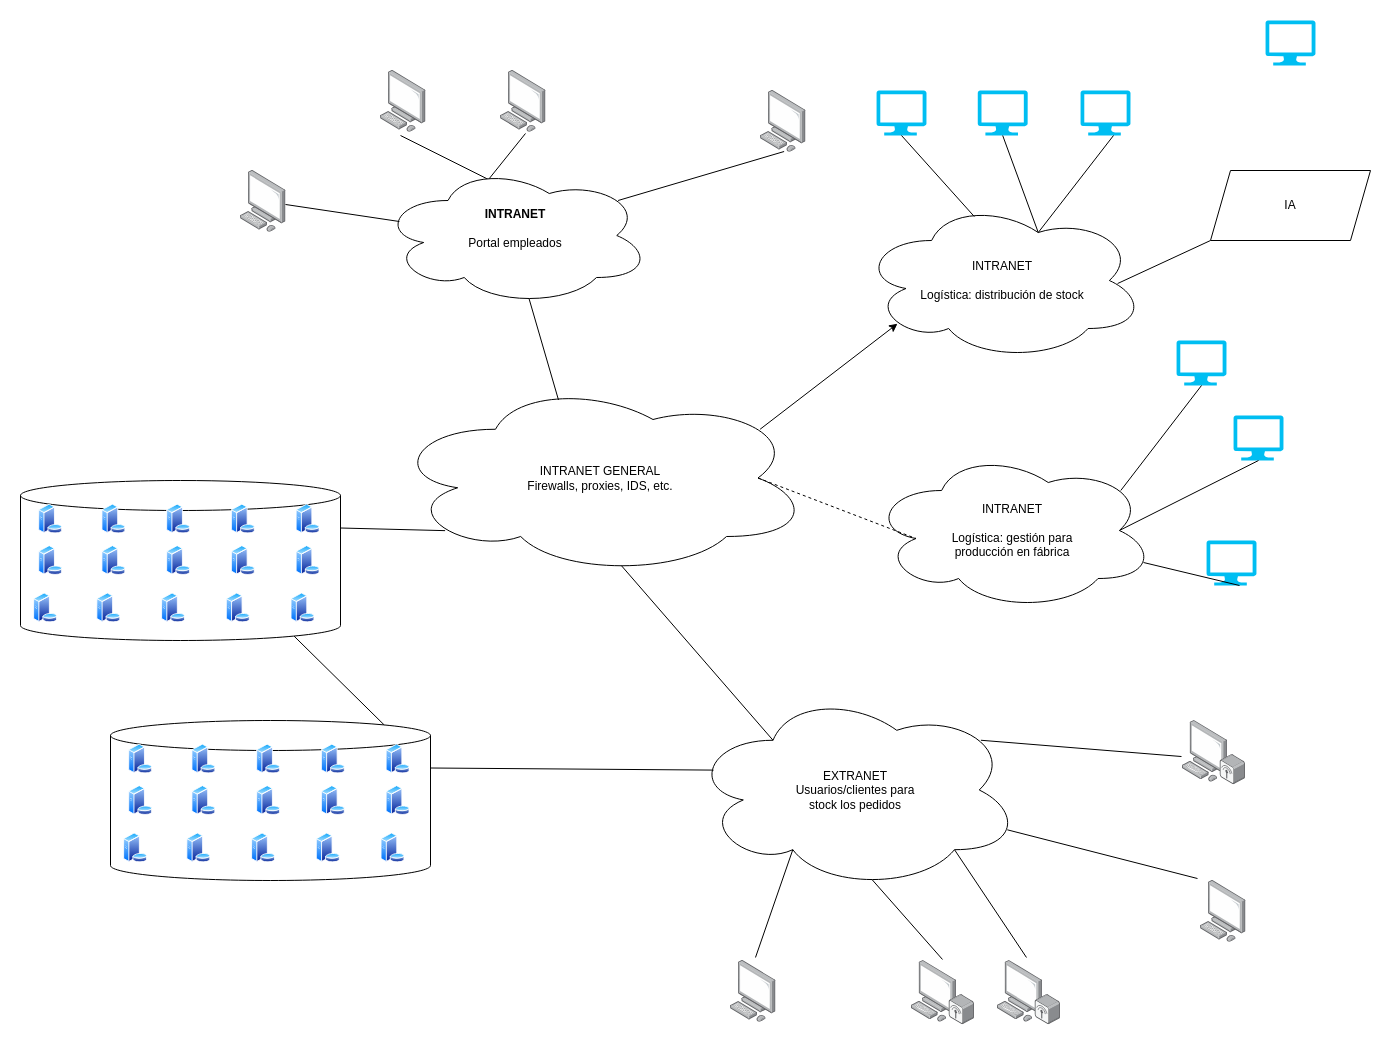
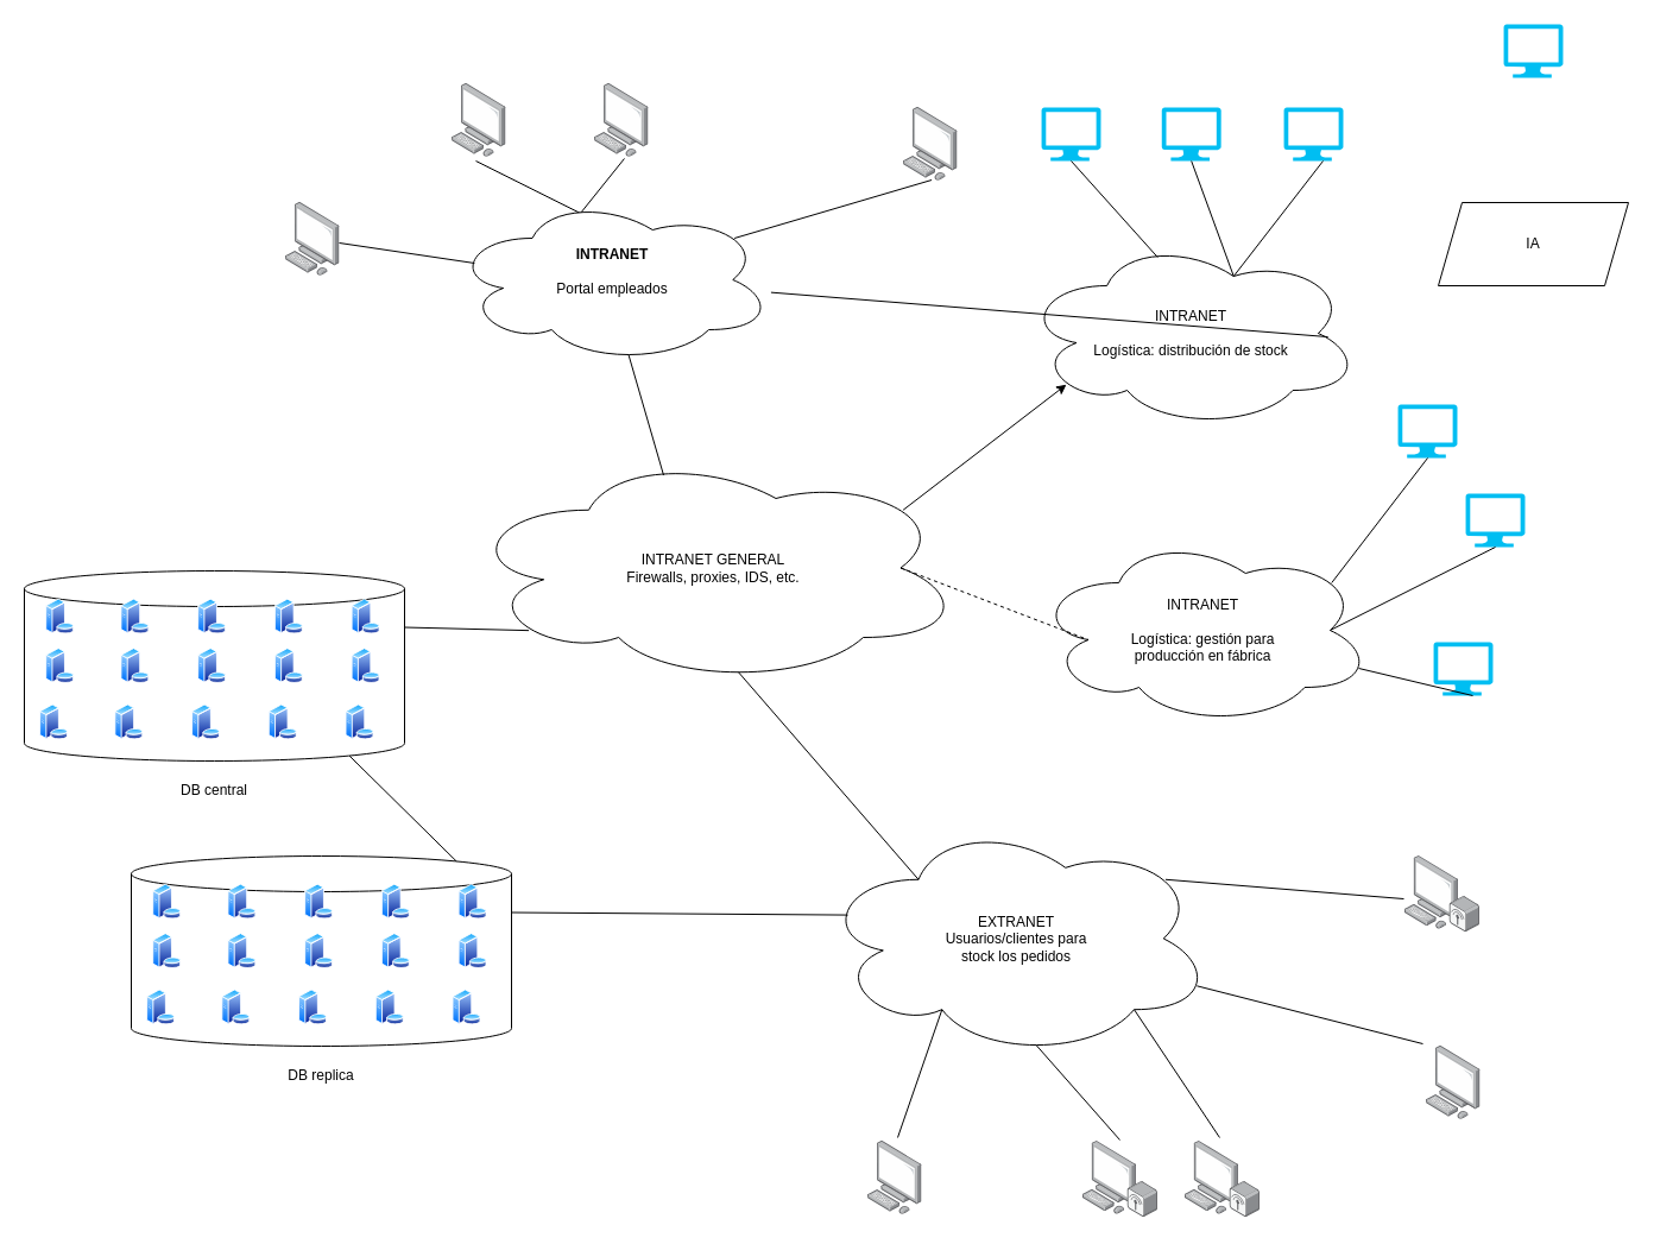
- <mxCell id="20" value="" style="endArrow=none;html=1;rounded=0;entryX=0;entryY=1;entryDx=0;entryDy=0;exitX=0.904;exitY=0.519;exitDx=0;exitDy=0;exitPerimeter=0;" edge="1" parent="1" source="13" target="22"><mxGeometry width="50" height="50" relative="1" as="geometry"><mxPoint x="1240" y="370" as="sourcePoint" /><mxPoint x="1290" y="320" as="targetPoint" /></mxGeometry></mxCell>
+ <mxCell id="20" value="" style="endArrow=none;html=1;rounded=0;exitX=0.904;exitY=0.519;exitDx=0;exitDy=0;exitPerimeter=0;" edge="1" parent="1" source="13" target="9"><mxGeometry width="50" height="50" relative="1" as="geometry"><mxPoint x="1240" y="370" as="sourcePoint" /><mxPoint x="1290" y="320" as="targetPoint" /></mxGeometry></mxCell>
+ <mxCell id="50" value="DB central" style="text;html=1;align=center;verticalAlign=middle;whiteSpace=wrap;rounded=0;" vertex="1" parent="32"><mxGeometry x="130" y="170" width="60" height="30" as="geometry" /></mxCell>
+ <mxCell id="74" value="DB replica" style="text;html=1;align=center;verticalAlign=middle;whiteSpace=wrap;rounded=0;" vertex="1" parent="56"><mxGeometry x="130" y="170" width="60" height="30" as="geometry" /></mxCell>
